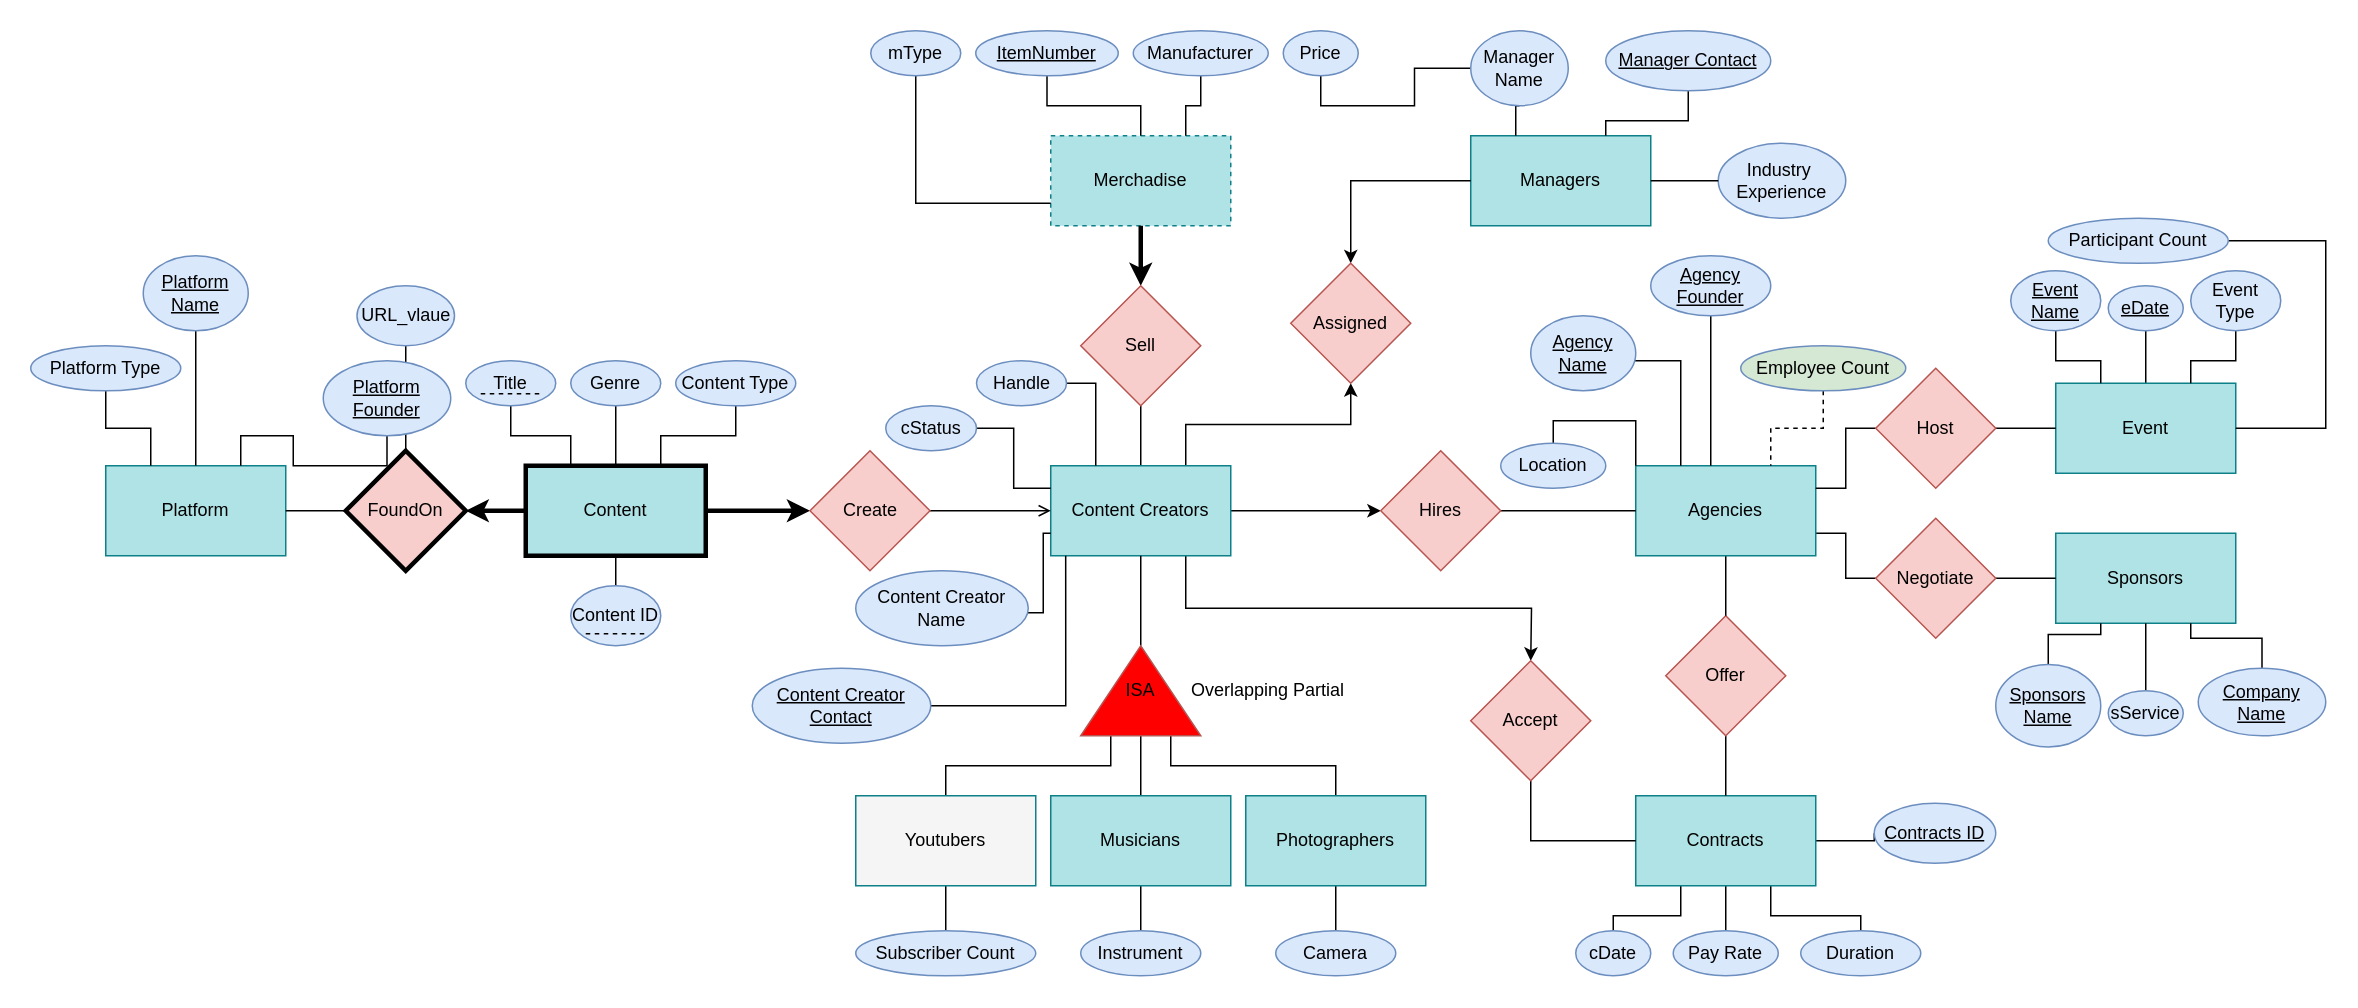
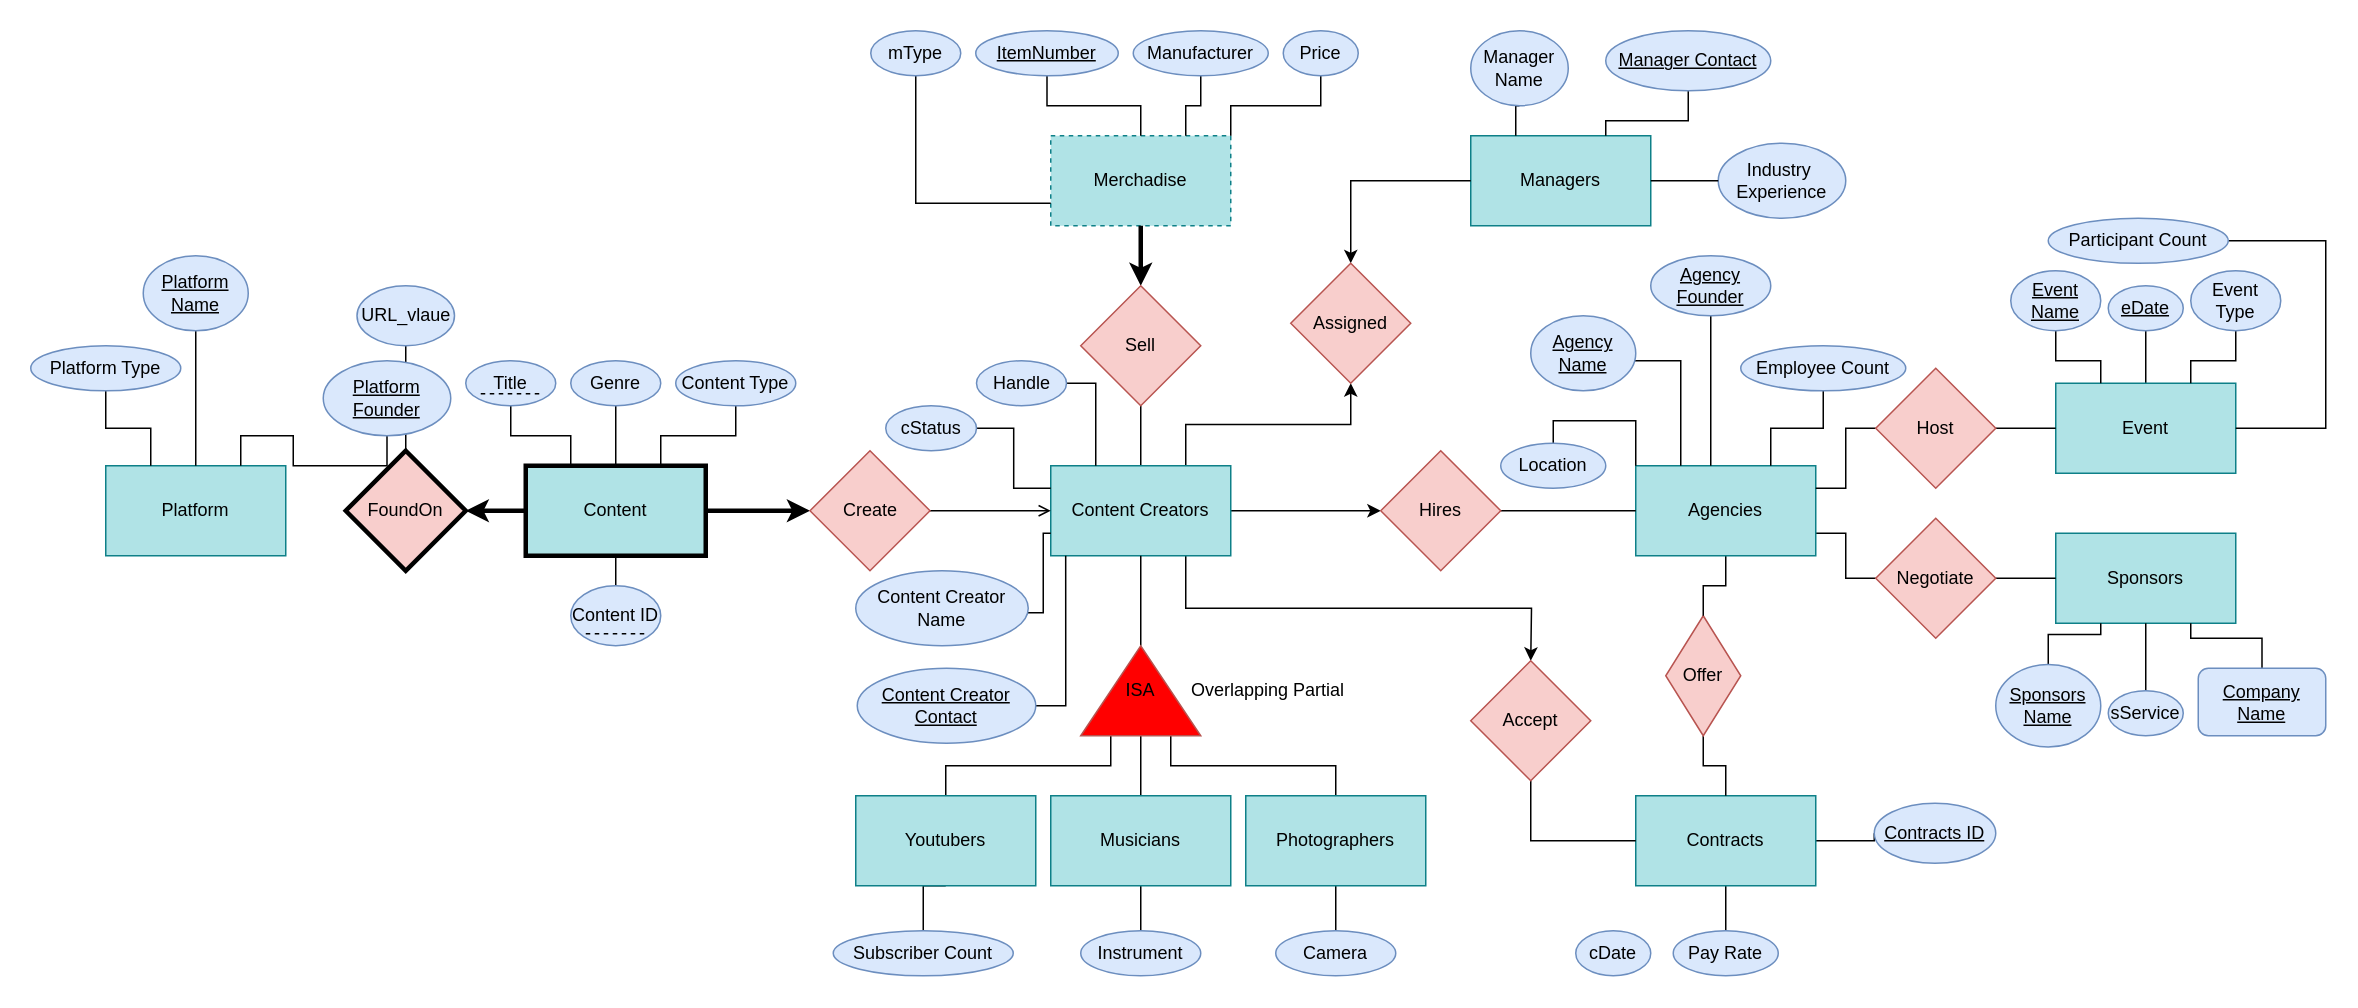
- <mxCell id="61" style="edgeStyle=orthogonalEdgeStyle;rounded=0;orthogonalLoop=1;jettySize=auto;html=1;exitX=0.5;exitY=1;exitDx=0;exitDy=0;endArrow=none;endFill=0;" parent="1" source="62" target="79" edge="1"><mxGeometry relative="1" as="geometry" /></mxCell>
+ <mxCell id="61" style="edgeStyle=orthogonalEdgeStyle;rounded=0;orthogonalLoop=1;jettySize=auto;html=1;exitX=0.5;exitY=1;exitDx=0;exitDy=0;entryX=1;entryY=0;entryDx=0;entryDy=0;endArrow=none;endFill=0;" parent="1" source="62" target="25" edge="1"><mxGeometry relative="1" as="geometry" /></mxCell>
- <mxCell id="117" value="Employee Count" style="ellipse;whiteSpace=wrap;html=1;fillColor=#d5e8d4;strokeColor=#6c8ebf;" parent="1" vertex="1"><mxGeometry x="1160" y="230" width="110" height="30" as="geometry" /></mxCell>
+ <mxCell id="117" value="Employee Count" style="ellipse;whiteSpace=wrap;html=1;fillColor=#dae8fc;strokeColor=#6c8ebf;" parent="1" vertex="1"><mxGeometry x="1160" y="230" width="110" height="30" as="geometry" /></mxCell>
- <mxCell id="116" style="edgeStyle=orthogonalEdgeStyle;rounded=0;orthogonalLoop=1;jettySize=auto;html=1;exitX=0.5;exitY=1;exitDx=0;exitDy=0;entryX=0.75;entryY=0;entryDx=0;entryDy=0;endArrow=none;endFill=0;dashed=1;" parent="1" source="117" target="40" edge="1"><mxGeometry relative="1" as="geometry" /></mxCell>
+ <mxCell id="116" style="edgeStyle=orthogonalEdgeStyle;rounded=0;orthogonalLoop=1;jettySize=auto;html=1;exitX=0.5;exitY=1;exitDx=0;exitDy=0;entryX=0.75;entryY=0;entryDx=0;entryDy=0;endArrow=none;endFill=0;" parent="1" source="117" target="40" edge="1"><mxGeometry relative="1" as="geometry" /></mxCell>
- <mxCell id="34" style="edgeStyle=orthogonalEdgeStyle;rounded=0;orthogonalLoop=1;jettySize=auto;html=1;exitX=0;exitY=0.5;exitDx=0;exitDy=0;entryX=1;entryY=0.5;entryDx=0;entryDy=0;endArrow=none;endFill=0;" parent="1" source="37" target="28" edge="1"><mxGeometry relative="1" as="geometry" /></mxCell>
- <mxCell id="33" value="Offer" style="rhombus;whiteSpace=wrap;html=1;fillColor=#f8cecc;strokeColor=#b85450;" parent="1" vertex="1"><mxGeometry x="1110" y="410" width="80" height="80" as="geometry" /></mxCell>
+ <mxCell id="33" value="Offer" style="rhombus;whiteSpace=wrap;html=1;fillColor=#f8cecc;strokeColor=#b85450;" parent="1" vertex="1"><mxGeometry x="1110" y="410" width="50" height="80" as="geometry" /></mxCell>
- <mxCell id="111" value="&lt;u&gt;Company Name&lt;/u&gt;" style="ellipse;whiteSpace=wrap;html=1;fillColor=#dae8fc;strokeColor=#6c8ebf;" parent="1" vertex="1"><mxGeometry x="1465" y="445" width="85" height="45" as="geometry" /></mxCell>
+ <mxCell id="111" value="&lt;u&gt;Company Name&lt;/u&gt;" style="whiteSpace=wrap;html=1;fillColor=#dae8fc;strokeColor=#6c8ebf;rounded=1;" parent="1" vertex="1"><mxGeometry x="1465" y="445" width="85" height="45" as="geometry" /></mxCell>
- <mxCell id="98" value="Content Creator Contact" style="ellipse;whiteSpace=wrap;html=1;fontStyle=4;fillColor=#dae8fc;strokeColor=#6c8ebf;" parent="1" vertex="1"><mxGeometry x="501" y="445" width="119" height="50" as="geometry" /></mxCell>
+ <mxCell id="98" value="Content Creator Contact" style="ellipse;whiteSpace=wrap;html=1;fontStyle=4;fillColor=#dae8fc;strokeColor=#6c8ebf;" parent="1" vertex="1"><mxGeometry x="571" y="445" width="119" height="50" as="geometry" /></mxCell>
- <mxCell id="10" value="Youtubers" style="rounded=0;whiteSpace=wrap;html=1;fillColor=#f5f5f5;strokeColor=#0e8088;" parent="1" vertex="1"><mxGeometry x="570" y="530" width="120" height="60" as="geometry" /></mxCell>
+ <mxCell id="10" value="Youtubers" style="rounded=0;whiteSpace=wrap;html=1;fillColor=#b0e3e6;strokeColor=#0e8088;" parent="1" vertex="1"><mxGeometry x="570" y="530" width="120" height="60" as="geometry" /></mxCell>
- <mxCell id="21" style="edgeStyle=orthogonalEdgeStyle;rounded=0;orthogonalLoop=1;jettySize=auto;html=1;exitX=0.25;exitY=1;exitDx=0;exitDy=0;entryX=0.5;entryY=0;entryDx=0;entryDy=0;endArrow=none;endFill=0;" parent="1" source="24" target="87" edge="1"><mxGeometry relative="1" as="geometry" /></mxCell>
- <mxCell id="22" style="edgeStyle=orthogonalEdgeStyle;rounded=0;orthogonalLoop=1;jettySize=auto;html=1;exitX=0.75;exitY=1;exitDx=0;exitDy=0;entryX=0.5;entryY=0;entryDx=0;entryDy=0;endArrow=none;endFill=0;" parent="1" source="24" target="89" edge="1"><mxGeometry relative="1" as="geometry"><Array as="points"><mxPoint x="1180" y="610" /><mxPoint x="1240" y="610" /></Array></mxGeometry></mxCell>
- <mxCell id="103" value="Subscriber Count" style="ellipse;whiteSpace=wrap;html=1;fillColor=#dae8fc;strokeColor=#6c8ebf;" parent="1" vertex="1"><mxGeometry x="570" y="620" width="120" height="30" as="geometry" /></mxCell>
+ <mxCell id="103" value="Subscriber Count" style="ellipse;whiteSpace=wrap;html=1;fillColor=#dae8fc;strokeColor=#6c8ebf;" parent="1" vertex="1"><mxGeometry x="555" y="620" width="120" height="30" as="geometry" /></mxCell>
- <mxCell id="89" value="Duration" style="ellipse;whiteSpace=wrap;html=1;fillColor=#dae8fc;strokeColor=#6c8ebf;" parent="1" vertex="1"><mxGeometry x="1200" y="620" width="80" height="30" as="geometry" /></mxCell>
